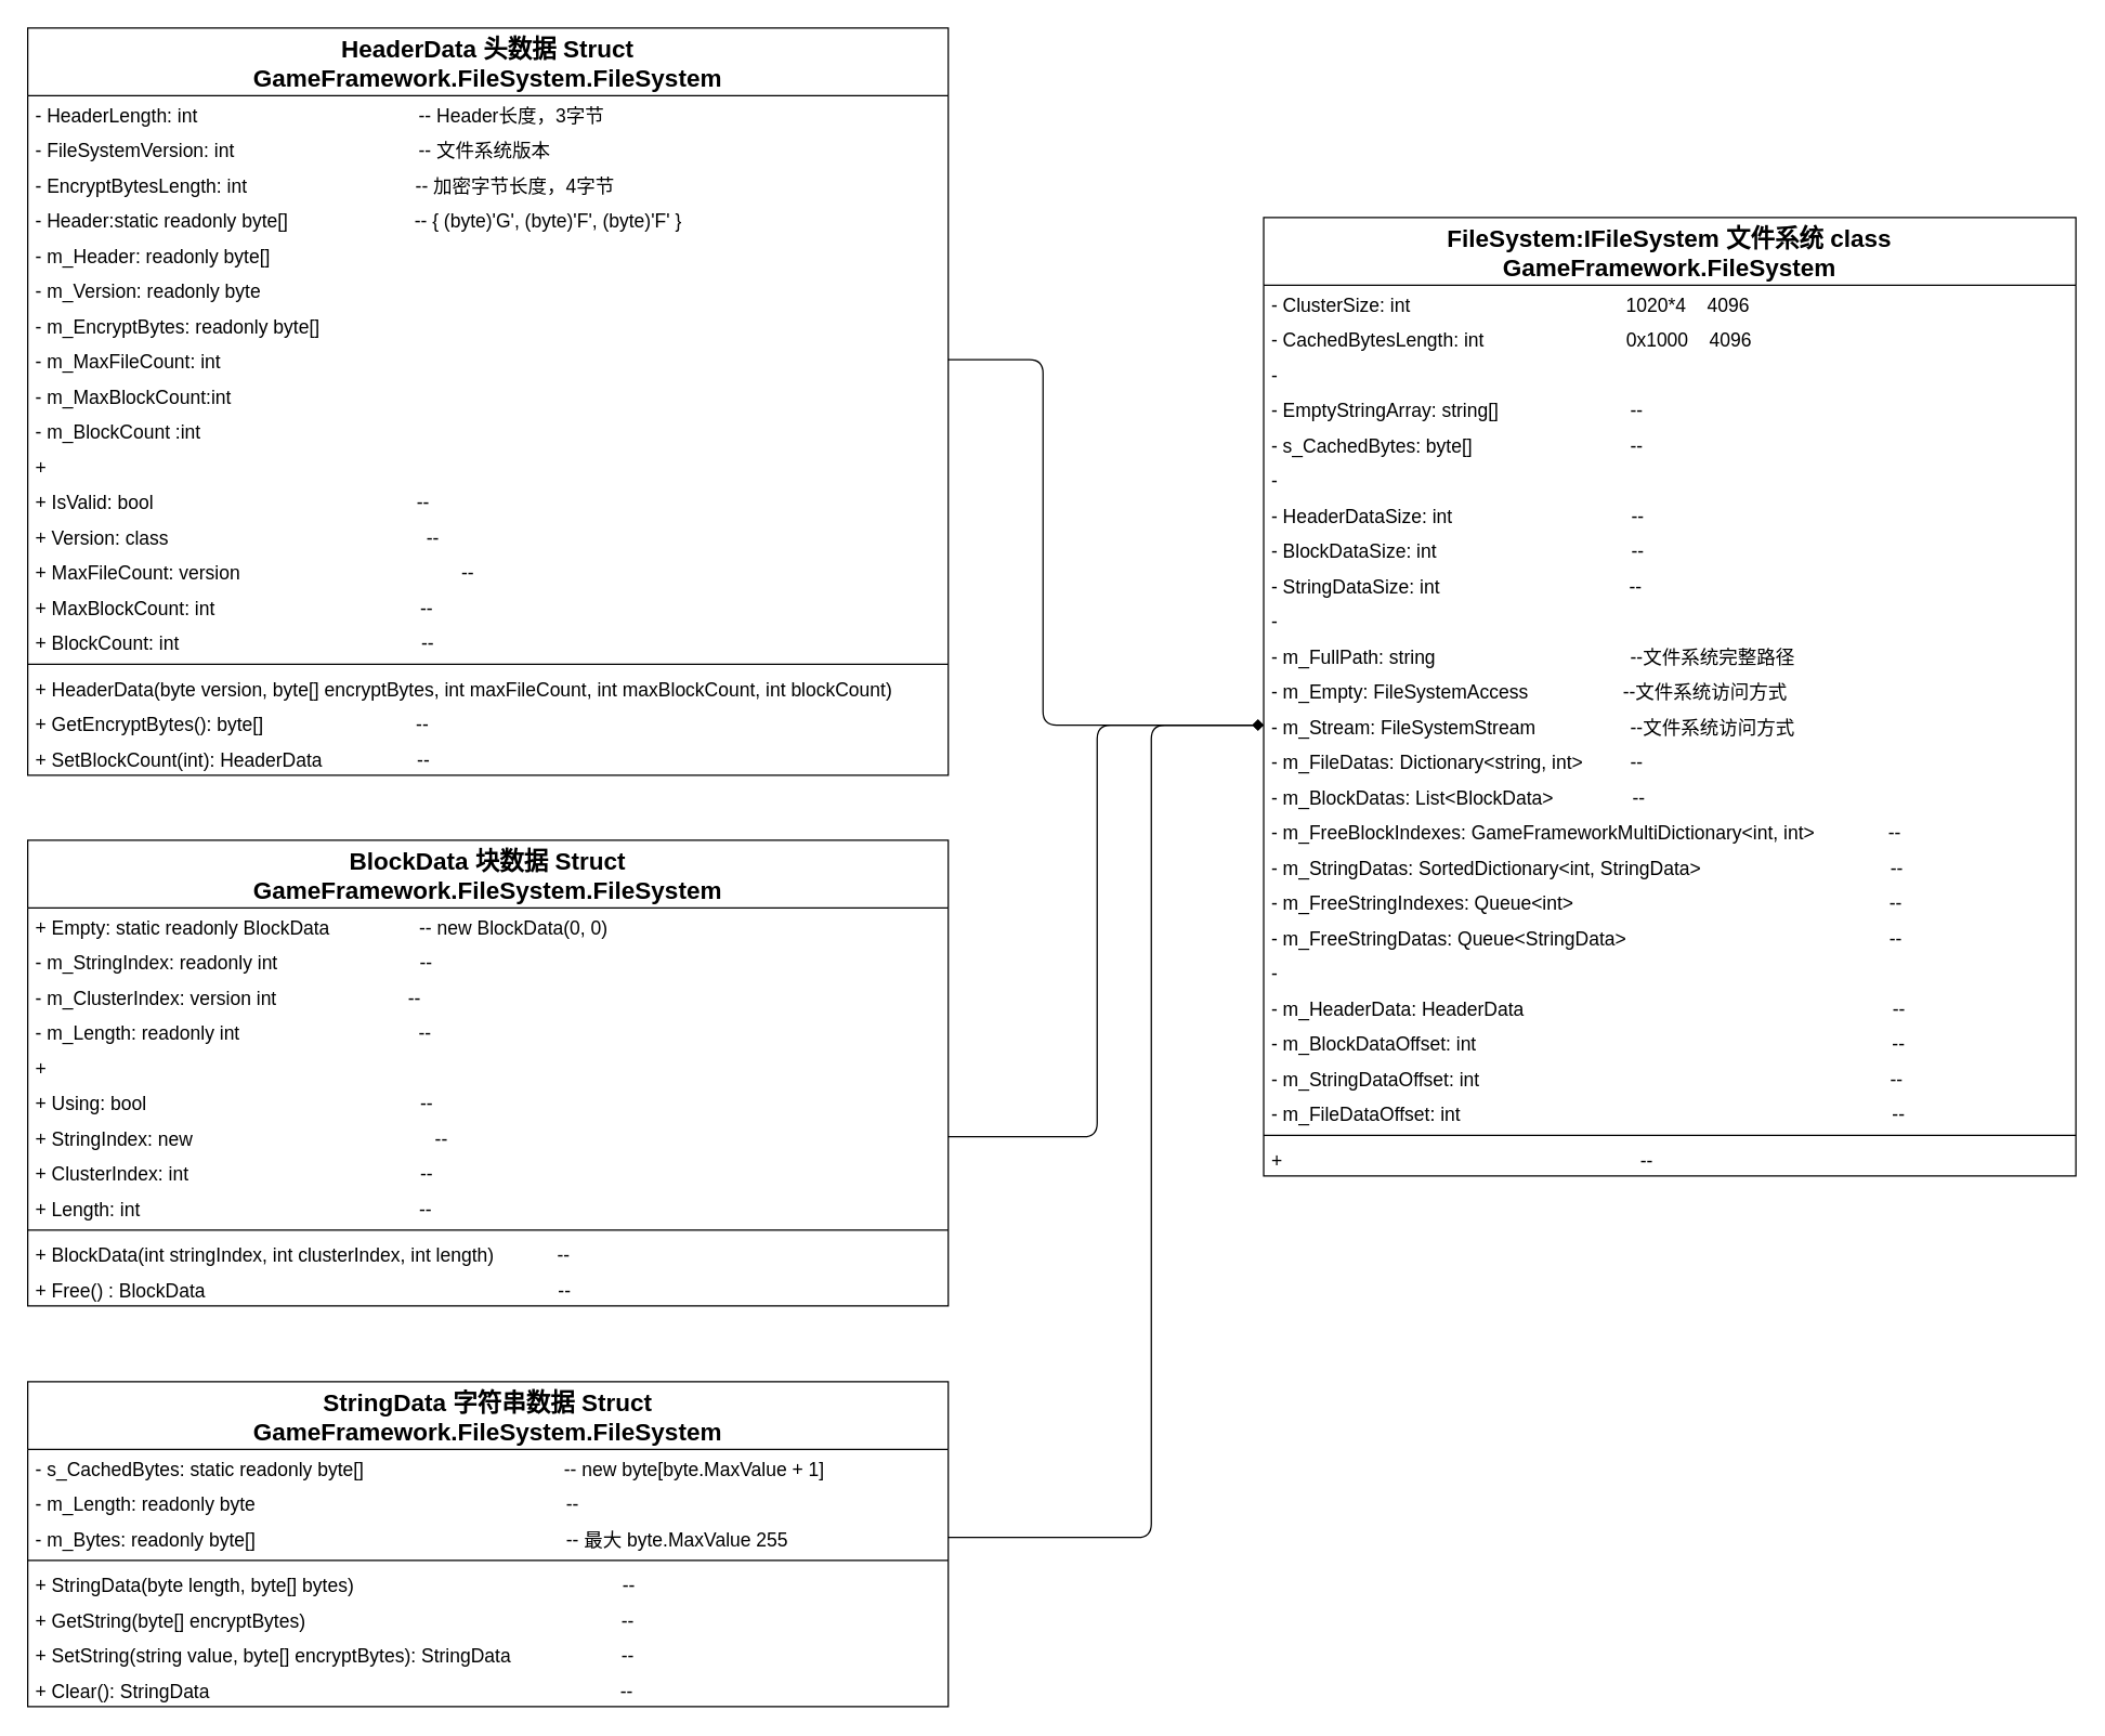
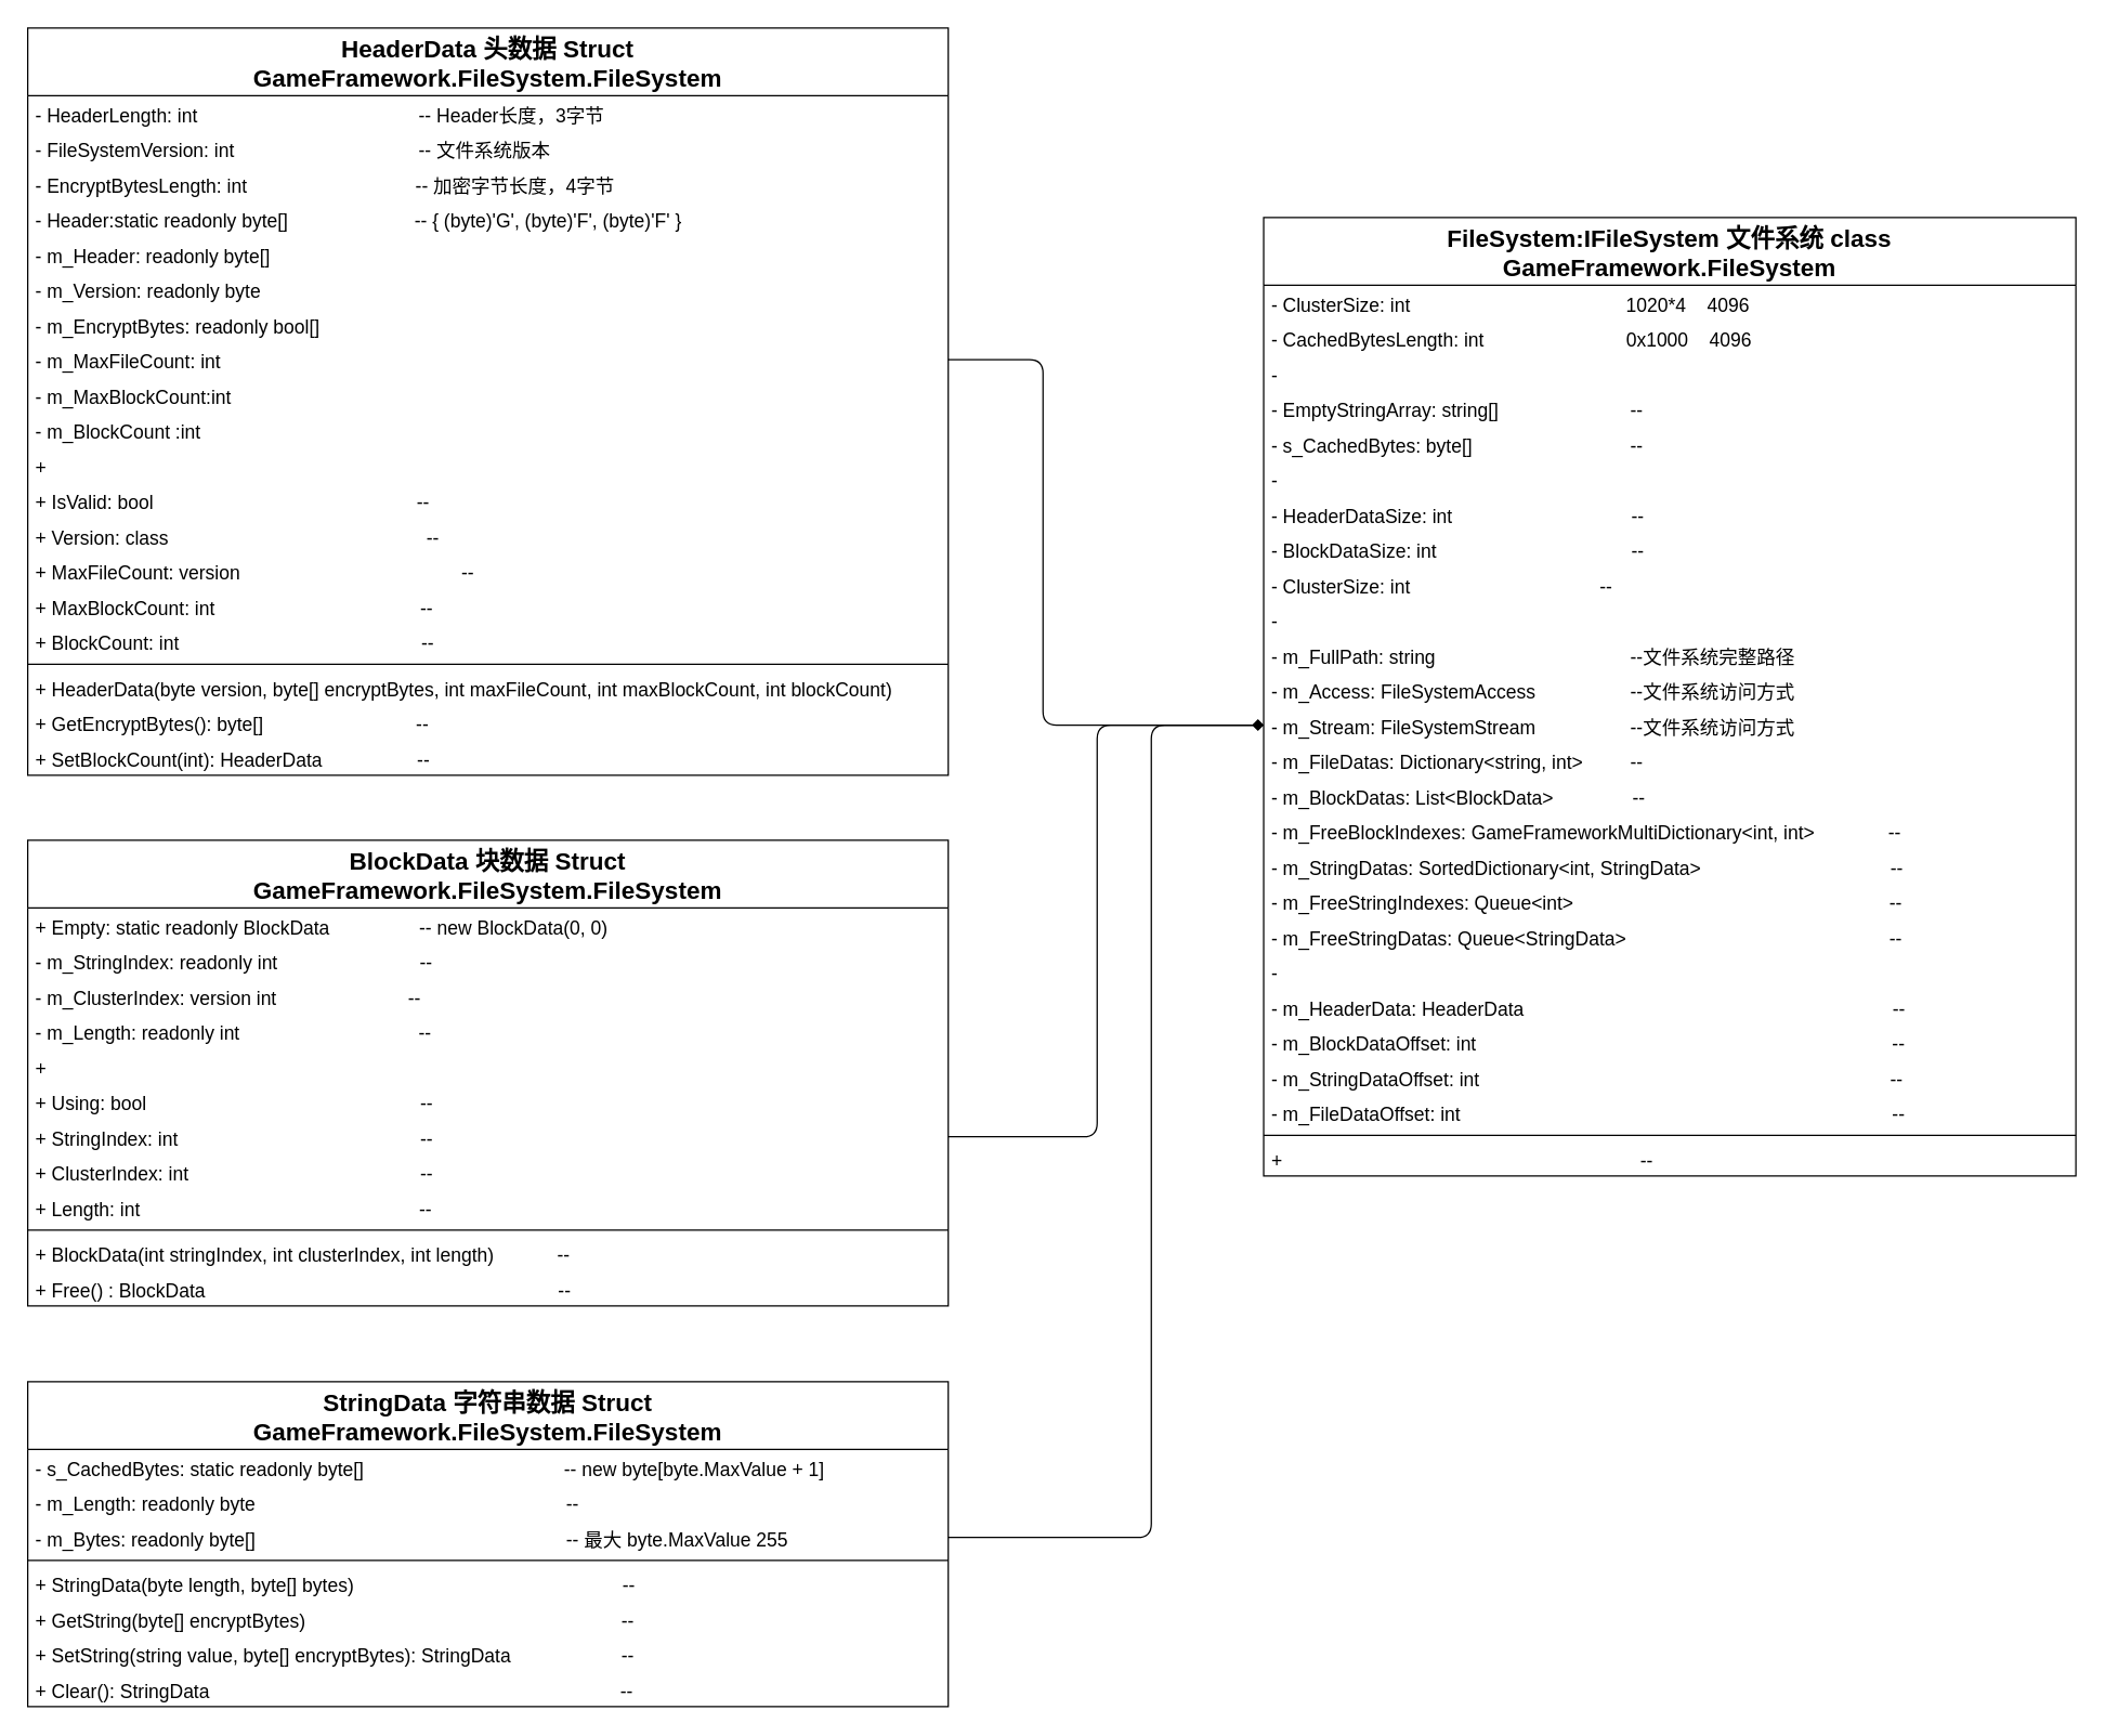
- <mxCell id="36" value="- m_EncryptBytes: readonly byte[]" style="text;strokeColor=none;fillColor=none;align=left;verticalAlign=top;spacingLeft=4;spacingRight=4;overflow=hidden;rotatable=0;points=[[0,0.5],[1,0.5]];portConstraint=eastwest;fontSize=14;" vertex="1" parent="29"><mxGeometry y="206" width="680" height="26" as="geometry" /></mxCell>
+ <mxCell id="36" value="- m_EncryptBytes: readonly bool[]" style="text;strokeColor=none;fillColor=none;align=left;verticalAlign=top;spacingLeft=4;spacingRight=4;overflow=hidden;rotatable=0;points=[[0,0.5],[1,0.5]];portConstraint=eastwest;fontSize=14;" vertex="1" parent="29"><mxGeometry y="206" width="680" height="26" as="geometry" /></mxCell>
- <mxCell id="11" value="- StringDataSize: int                                    --" style="text;strokeColor=none;fillColor=none;align=left;verticalAlign=top;spacingLeft=4;spacingRight=4;overflow=hidden;rotatable=0;points=[[0,0.5],[1,0.5]];portConstraint=eastwest;fontSize=14;" vertex="1" parent="2"><mxGeometry y="258" width="600" height="26" as="geometry" /></mxCell>
+ <mxCell id="11" value="- ClusterSize: int                                    --" style="text;strokeColor=none;fillColor=none;align=left;verticalAlign=top;spacingLeft=4;spacingRight=4;overflow=hidden;rotatable=0;points=[[0,0.5],[1,0.5]];portConstraint=eastwest;fontSize=14;" vertex="1" parent="2"><mxGeometry y="258" width="600" height="26" as="geometry" /></mxCell>
- <mxCell id="14" value="- m_Empty: FileSystemAccess                  --文件系统访问方式" style="text;strokeColor=none;fillColor=none;align=left;verticalAlign=top;spacingLeft=4;spacingRight=4;overflow=hidden;rotatable=0;points=[[0,0.5],[1,0.5]];portConstraint=eastwest;fontSize=14;" vertex="1" parent="2"><mxGeometry y="336" width="600" height="26" as="geometry" /></mxCell>
+ <mxCell id="14" value="- m_Access: FileSystemAccess                  --文件系统访问方式" style="text;strokeColor=none;fillColor=none;align=left;verticalAlign=top;spacingLeft=4;spacingRight=4;overflow=hidden;rotatable=0;points=[[0,0.5],[1,0.5]];portConstraint=eastwest;fontSize=14;" vertex="1" parent="2"><mxGeometry y="336" width="600" height="26" as="geometry" /></mxCell>
- <mxCell id="57" value="+ StringIndex: new                                              --" style="text;strokeColor=none;fillColor=none;align=left;verticalAlign=top;spacingLeft=4;spacingRight=4;overflow=hidden;rotatable=0;points=[[0,0.5],[1,0.5]];portConstraint=eastwest;fontSize=14;" vertex="1" parent="50"><mxGeometry y="206" width="680" height="26" as="geometry" /></mxCell>
+ <mxCell id="57" value="+ StringIndex: int                                              --" style="text;strokeColor=none;fillColor=none;align=left;verticalAlign=top;spacingLeft=4;spacingRight=4;overflow=hidden;rotatable=0;points=[[0,0.5],[1,0.5]];portConstraint=eastwest;fontSize=14;" vertex="1" parent="50"><mxGeometry y="206" width="680" height="26" as="geometry" /></mxCell>
